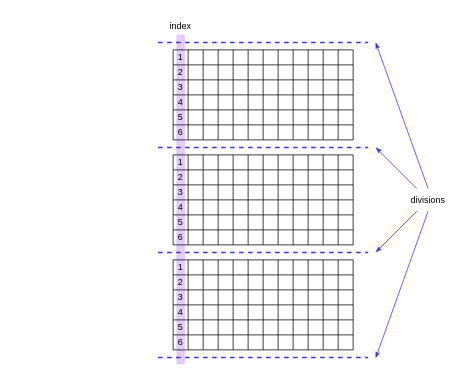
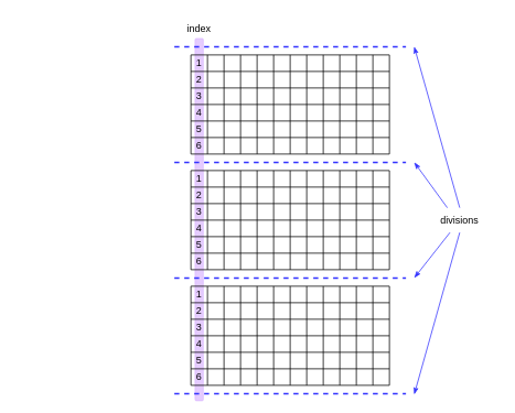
- <mxCell id="89" value="divisions" style="text;html=1;align=center;verticalAlign=middle;whiteSpace=wrap;rounded=0;" vertex="1" parent="1"><mxGeometry x="540" y="251" width="60" height="30" as="geometry" /></mxCell>
+ <mxCell id="89" value="divisions" style="text;html=1;align=center;verticalAlign=middle;whiteSpace=wrap;rounded=0;" vertex="1" parent="1"><mxGeometry x="525" y="251" width="60" height="30" as="geometry" /></mxCell>
